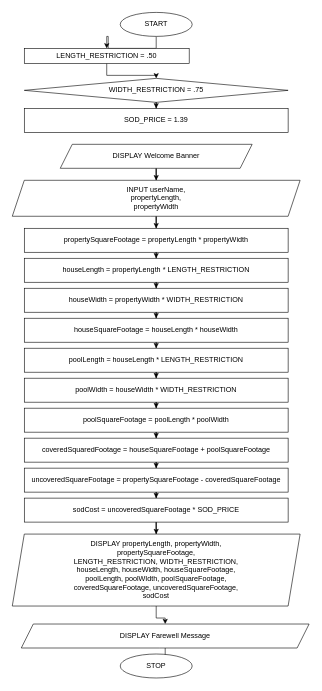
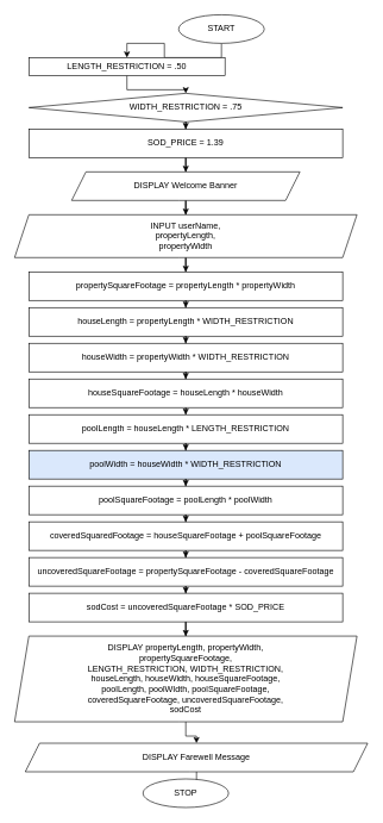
- <mxCell id="3" value="START" style="ellipse;whiteSpace=wrap;html=1;" parent="1" vertex="1"><mxGeometry x="200" y="20" width="120" height="40" as="geometry" /></mxCell>
+ <mxCell id="3" value="START" style="ellipse;whiteSpace=wrap;html=1;" parent="1" vertex="1"><mxGeometry x="250" y="20" width="120" height="40" as="geometry" /></mxCell>
+ <mxCell id="8" value="" style="edgeStyle=orthogonalEdgeStyle;rounded=0;orthogonalLoop=1;jettySize=auto;html=1;" edge="1" parent="1" source="9" target="11"><mxGeometry relative="1" as="geometry" /></mxCell>
- <mxCell id="17" value="houseLength = propertyLength * LENGTH_RESTRICTION" style="whiteSpace=wrap;html=1;rounded=1;arcSize=0;" vertex="1" parent="1"><mxGeometry x="40" y="430" width="440" height="40" as="geometry" /></mxCell>
+ <mxCell id="17" value="houseLength = propertyLength * WIDTH_RESTRICTION" style="whiteSpace=wrap;html=1;rounded=1;arcSize=0;" vertex="1" parent="1"><mxGeometry x="40" y="430" width="440" height="40" as="geometry" /></mxCell>
- <mxCell id="25" value="poolWidth = houseWidth * WIDTH_RESTRICTION" style="whiteSpace=wrap;html=1;rounded=1;arcSize=0;" vertex="1" parent="1"><mxGeometry x="40" y="630" width="440" height="40" as="geometry" /></mxCell>
+ <mxCell id="25" value="poolWidth = houseWidth * WIDTH_RESTRICTION" style="whiteSpace=wrap;html=1;rounded=1;arcSize=0;fillColor=#dae8fc;" vertex="1" parent="1"><mxGeometry x="40" y="630" width="440" height="40" as="geometry" /></mxCell>
